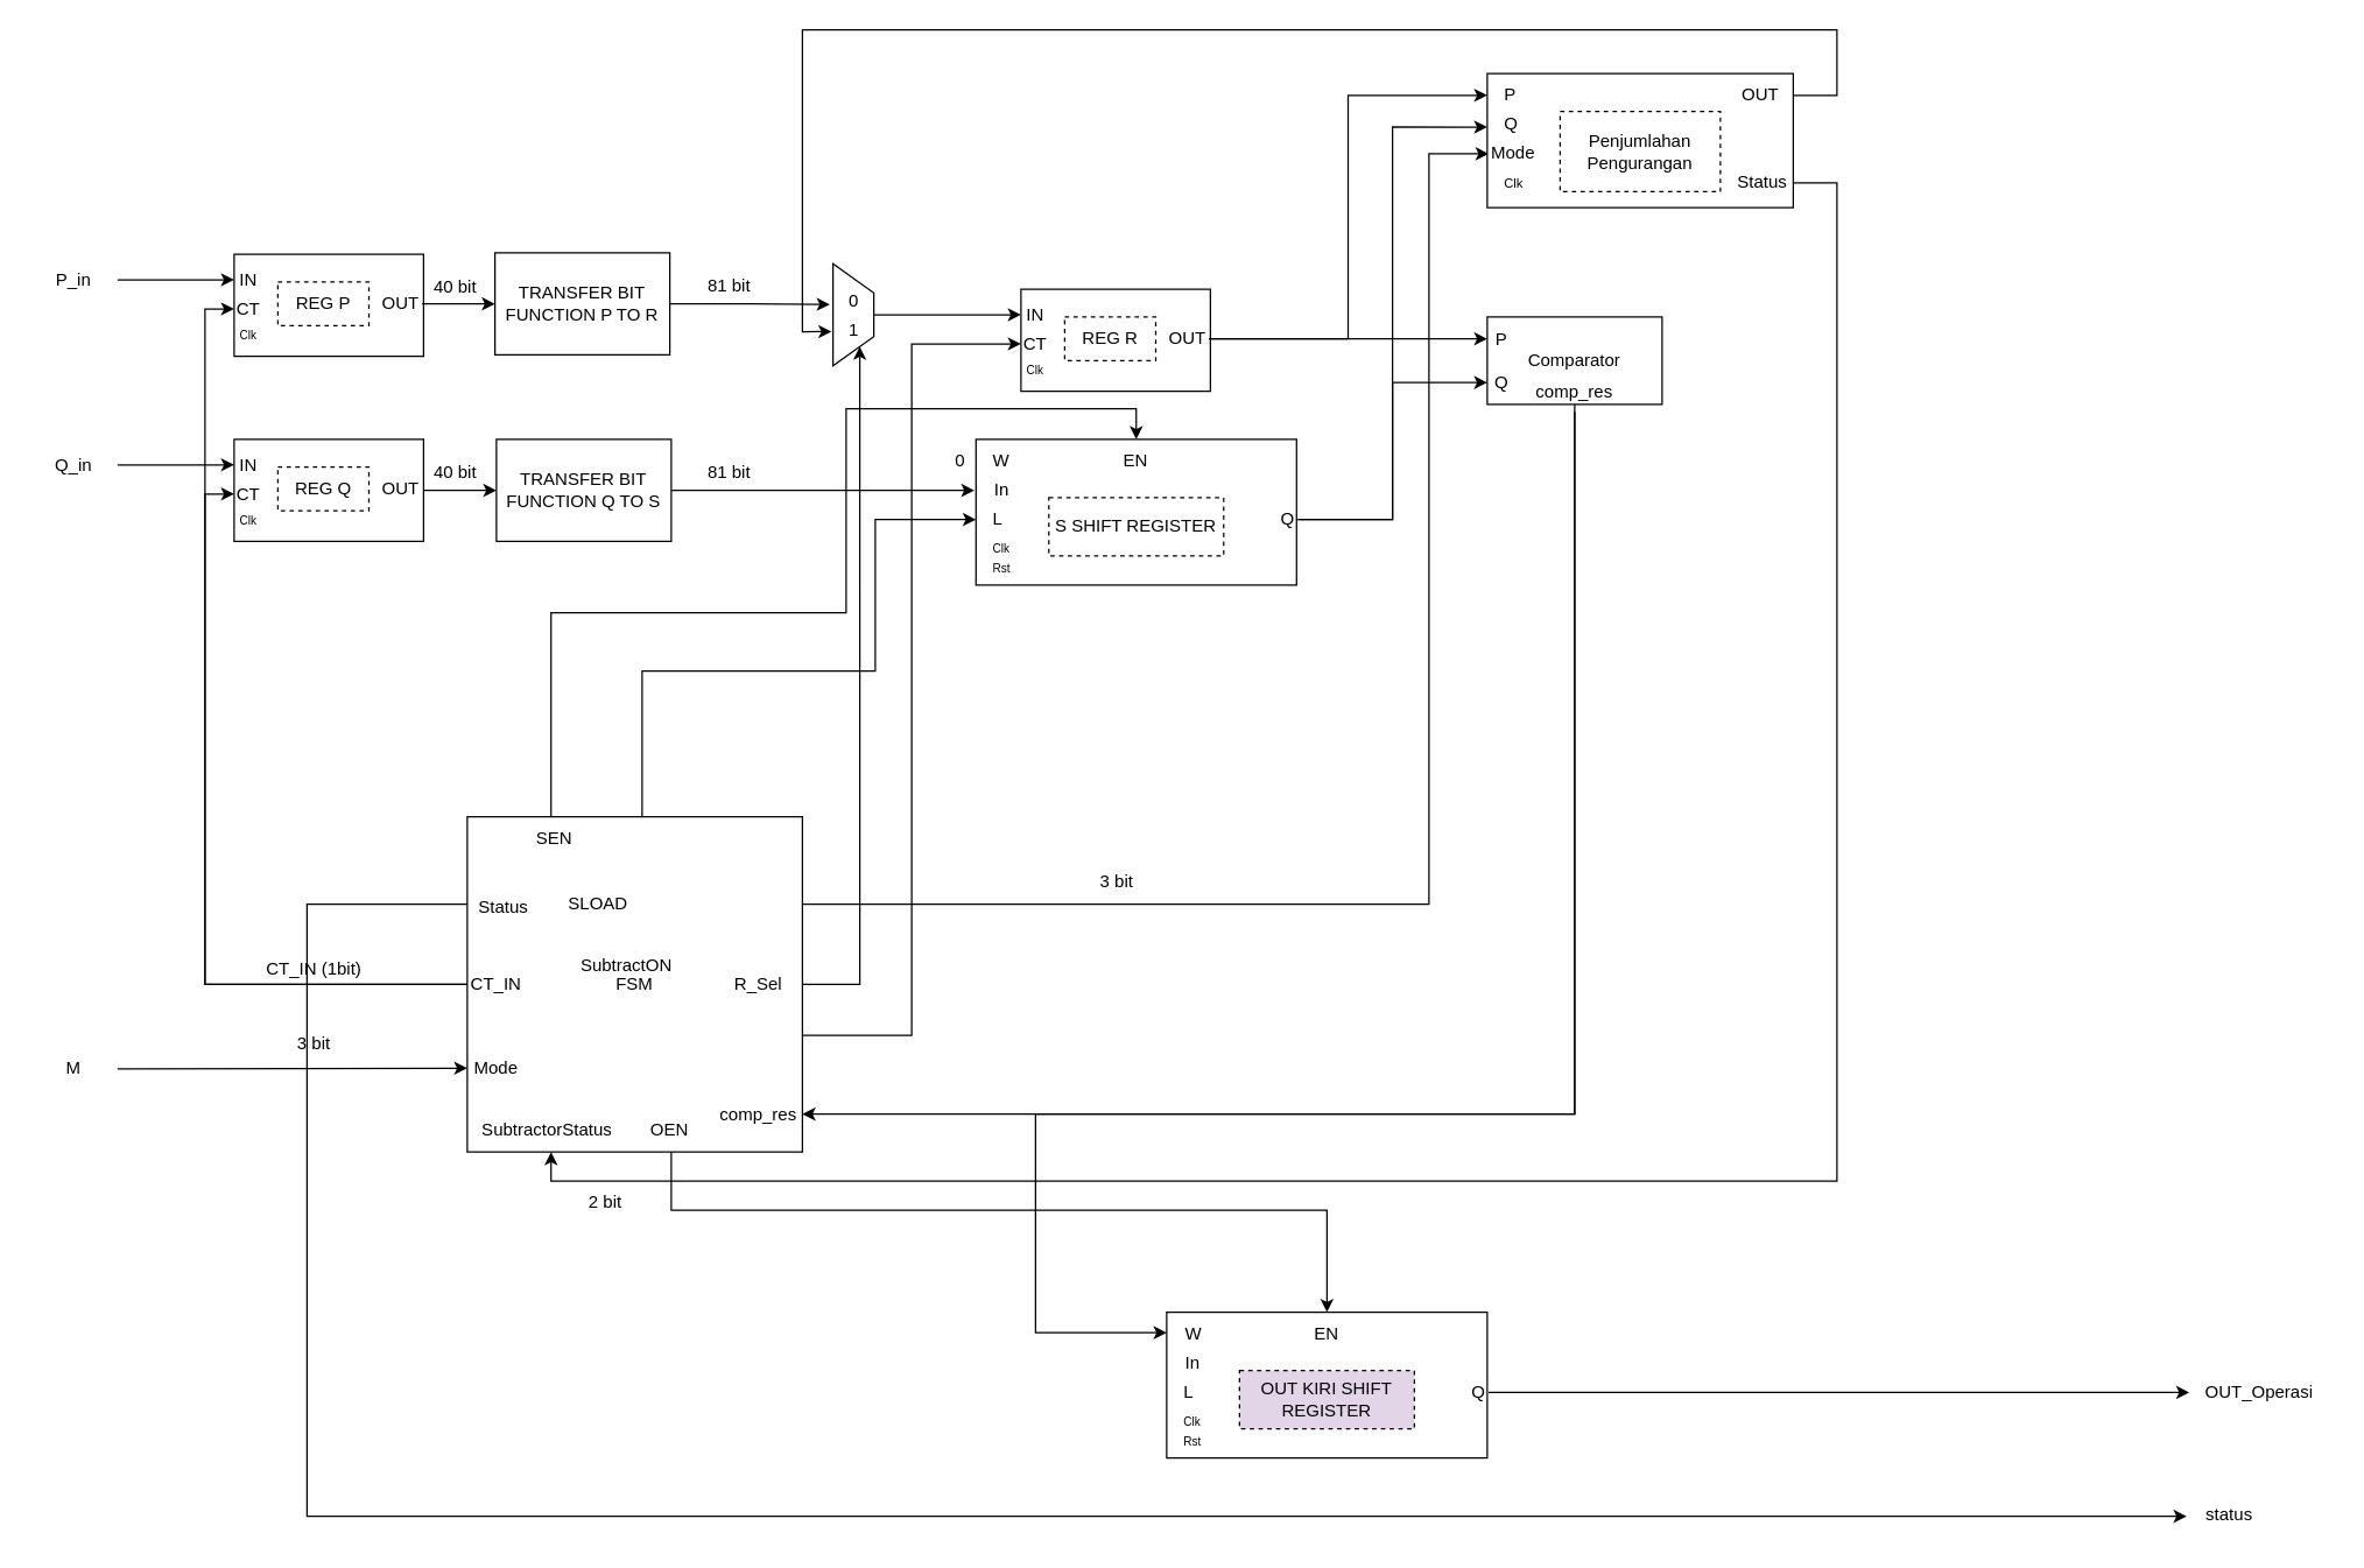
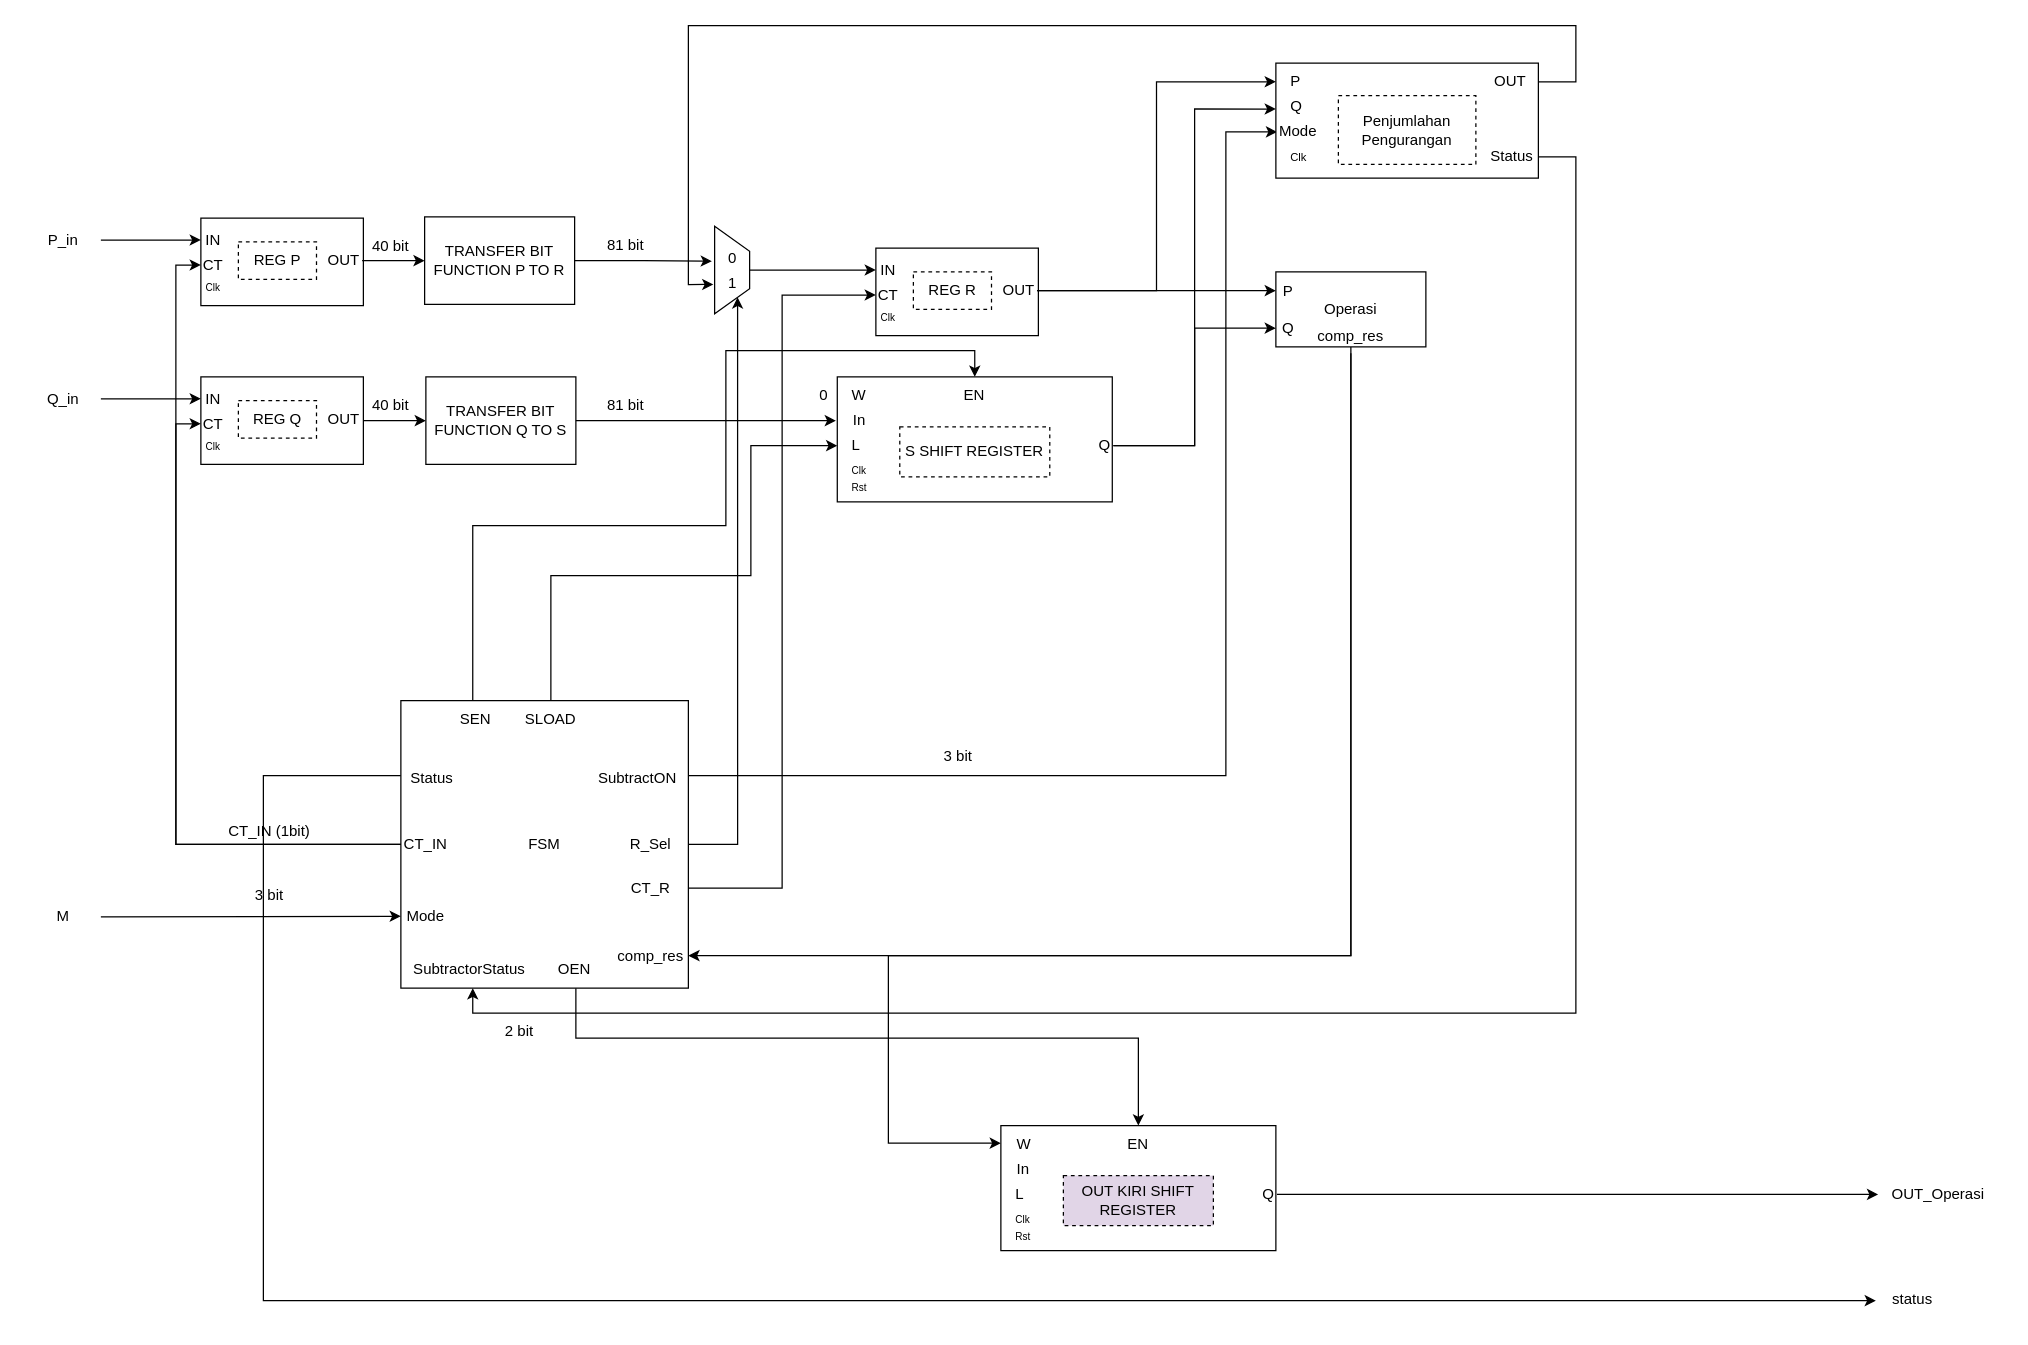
- <mxCell id="55" value="Comparator" style="whiteSpace=wrap;html=1;" parent="1" vertex="1"><mxGeometry x="1020" y="217" width="120" height="60" as="geometry" /></mxCell>
+ <mxCell id="55" value="Operasi" style="whiteSpace=wrap;html=1;" parent="1" vertex="1"><mxGeometry x="1020" y="217" width="120" height="60" as="geometry" /></mxCell>
- <mxCell id="68" value="SLOAD" style="text;html=1;strokeColor=none;fillColor=none;align=center;verticalAlign=middle;whiteSpace=wrap;rounded=0;" parent="1" vertex="1"><mxGeometry x="380" y="605" width="60" height="30" as="geometry" /></mxCell>
+ <mxCell id="68" value="SLOAD" style="text;html=1;strokeColor=none;fillColor=none;align=center;verticalAlign=middle;whiteSpace=wrap;rounded=0;" parent="1" vertex="1"><mxGeometry x="410" y="560" width="60" height="30" as="geometry" /></mxCell>
- <mxCell id="100" value="SubtractON" style="text;html=1;strokeColor=none;fillColor=none;align=center;verticalAlign=middle;whiteSpace=wrap;rounded=0;" parent="1" vertex="1"><mxGeometry x="390" y="647" width="79" height="30" as="geometry" /></mxCell>
+ <mxCell id="100" value="SubtractON" style="text;html=1;strokeColor=none;fillColor=none;align=center;verticalAlign=middle;whiteSpace=wrap;rounded=0;" parent="1" vertex="1"><mxGeometry x="470" y="607" width="79" height="30" as="geometry" /></mxCell>
+ <mxCell id="54" value="CT_R" style="text;html=1;strokeColor=none;fillColor=none;align=center;verticalAlign=middle;whiteSpace=wrap;rounded=0;" parent="1" vertex="1"><mxGeometry x="490" y="695" width="60" height="30" as="geometry" /></mxCell>
